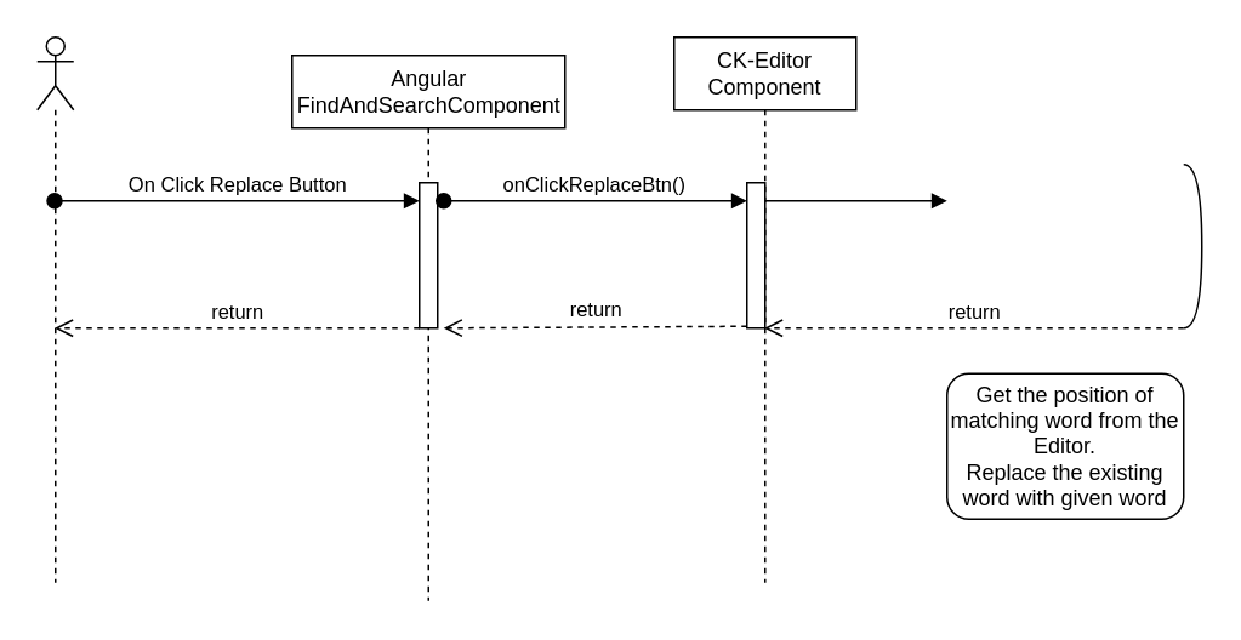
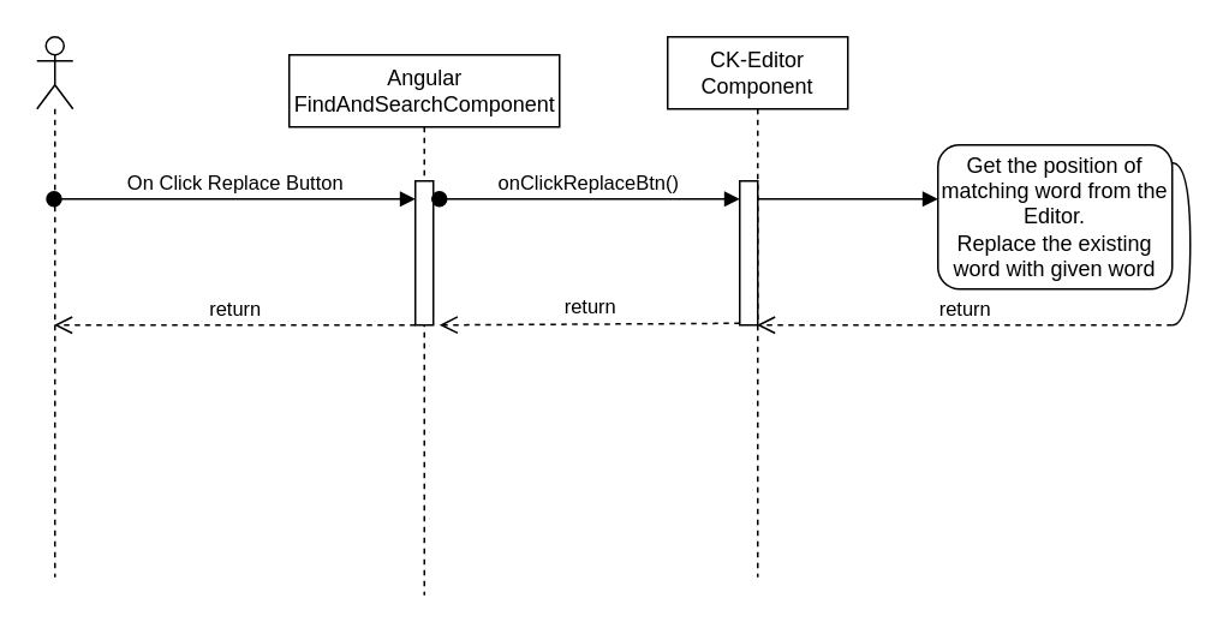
- <mxCell id="10" value="Get the position of matching word from the Editor.&lt;br&gt;Replace the existing word with given word" style="shape=ext;rounded=1;html=1;whiteSpace=wrap;" vertex="1" parent="1"><mxGeometry x="520" y="205" width="130" height="80" as="geometry" /></mxCell>
+ <mxCell id="10" value="Get the position of matching word from the Editor.&lt;br&gt;Replace the existing word with given word" style="shape=ext;rounded=1;html=1;whiteSpace=wrap;" vertex="1" parent="1"><mxGeometry x="520" y="80" width="130" height="80" as="geometry" /></mxCell>
